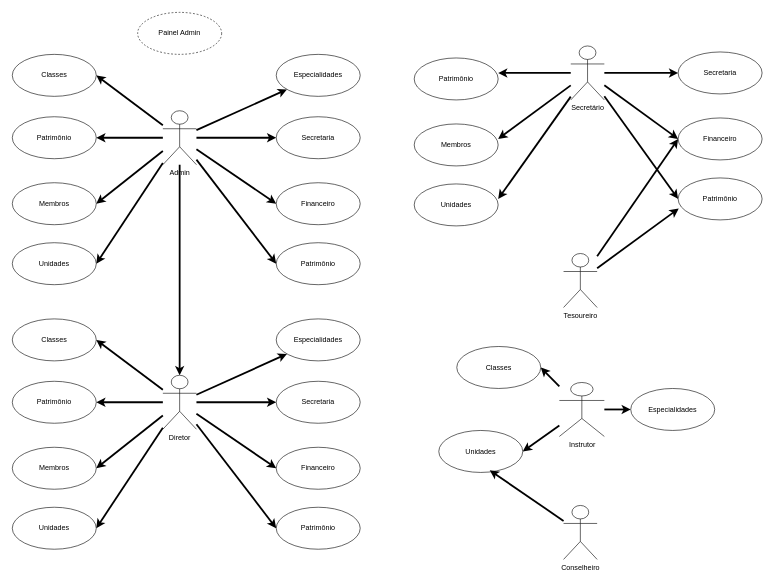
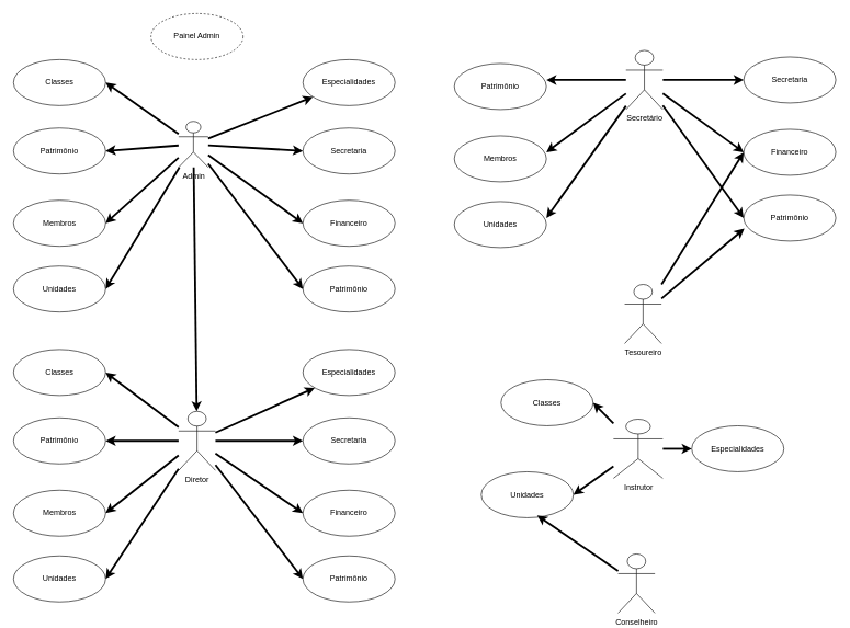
- <mxCell id="20" value="Admin" style="shape=umlActor;verticalLabelPosition=bottom;verticalAlign=top;html=1;" vertex="1" parent="1"><mxGeometry x="271" y="184" width="56" height="90" as="geometry" /></mxCell>
+ <mxCell id="20" value="Admin" style="shape=umlActor;verticalLabelPosition=bottom;verticalAlign=top;html=1;" vertex="1" parent="1"><mxGeometry x="271" y="184" width="45" height="70" as="geometry" /></mxCell>
- <mxCell id="52" value="Tesoureiro" style="shape=umlActor;verticalLabelPosition=bottom;verticalAlign=top;html=1;" vertex="1" parent="1"><mxGeometry x="939" y="422" width="56" height="90" as="geometry" /></mxCell>
+ <mxCell id="52" value="Tesoureiro" style="shape=umlActor;verticalLabelPosition=bottom;verticalAlign=top;html=1;" vertex="1" parent="1"><mxGeometry x="949" y="432" width="56" height="90" as="geometry" /></mxCell>
